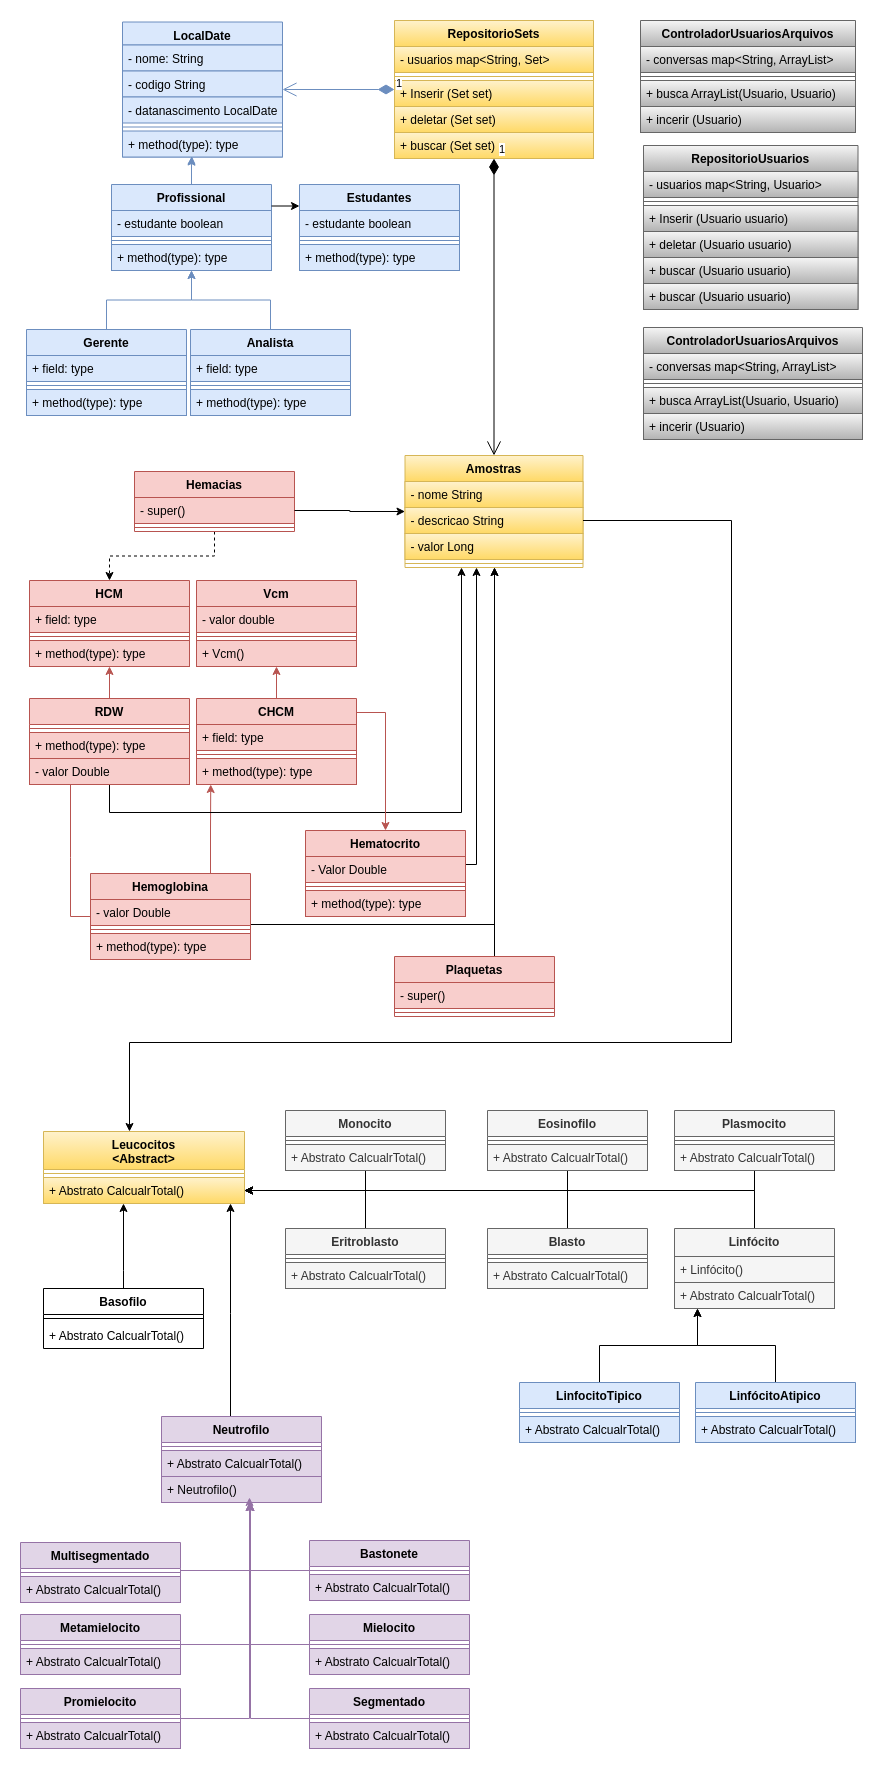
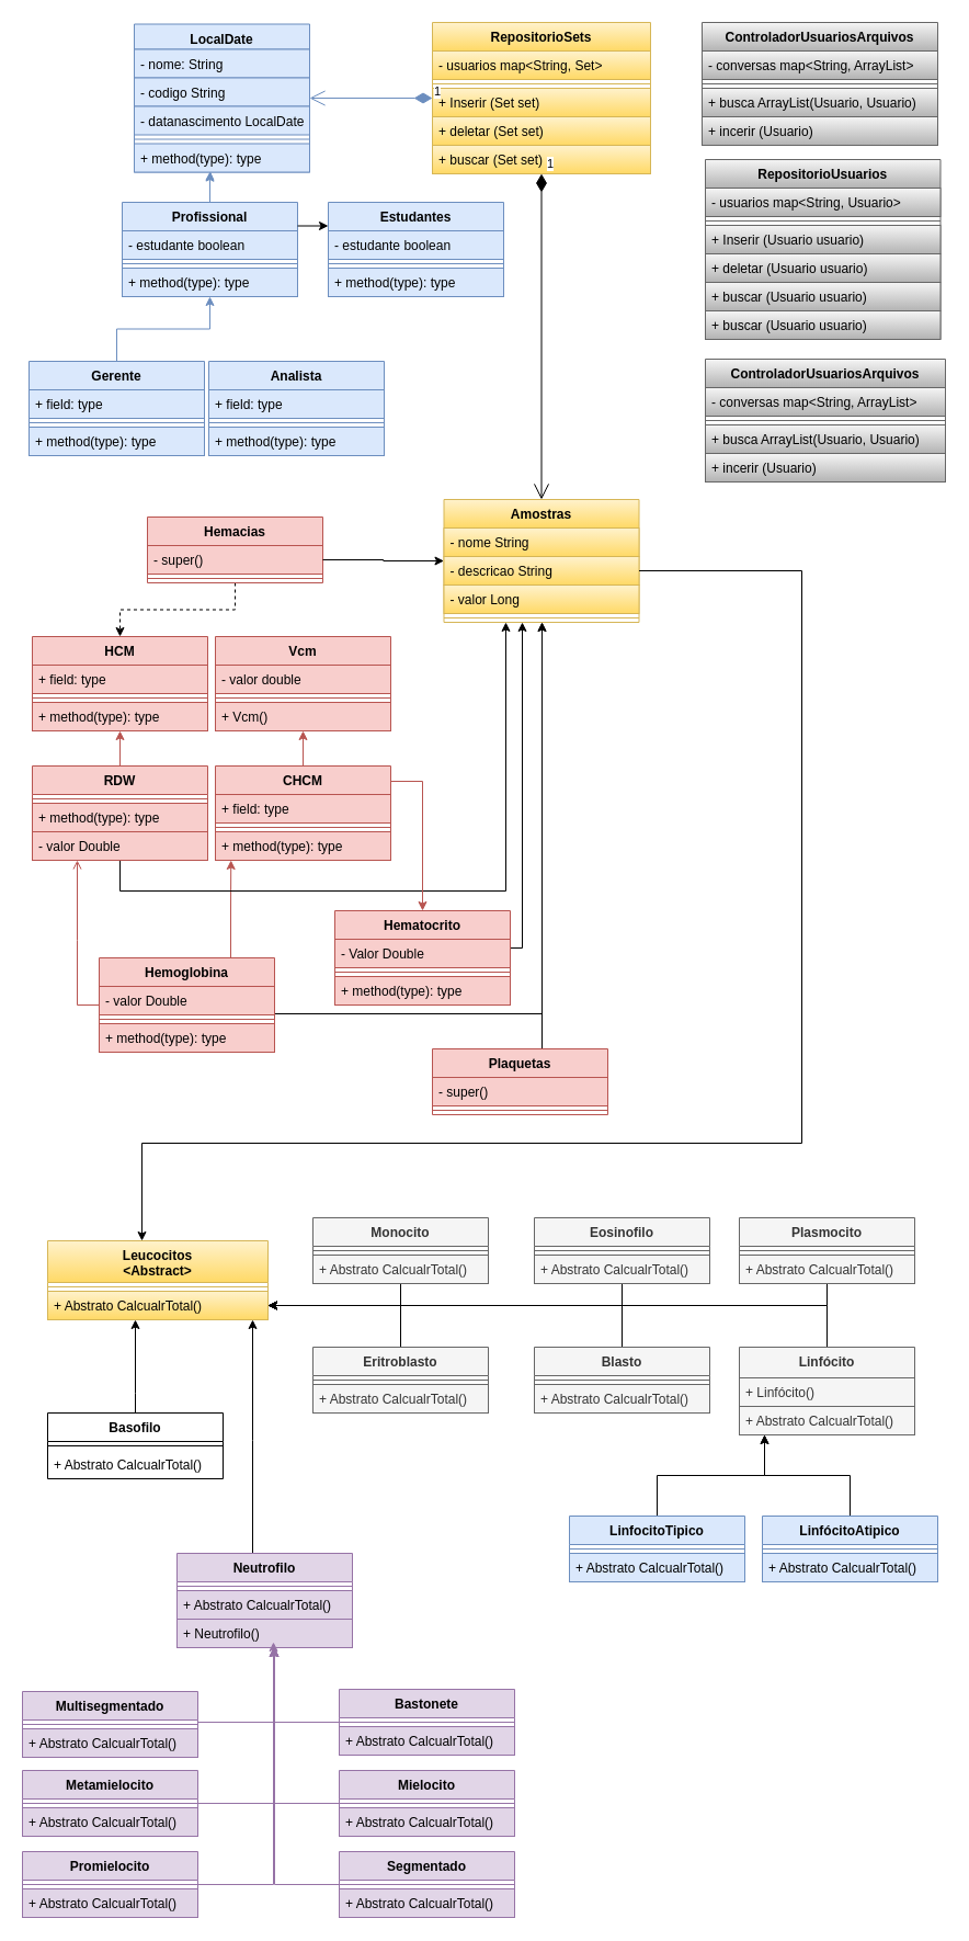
- <mxCell id="93" style="edgeStyle=orthogonalEdgeStyle;rounded=0;orthogonalLoop=1;jettySize=auto;html=1;fillColor=#dae8fc;strokeColor=#6c8ebf;" parent="1" source="94" target="153" edge="1"><mxGeometry relative="1" as="geometry" /></mxCell>
- <mxCell id="166" value="" style="edgeStyle=orthogonalEdgeStyle;rounded=0;orthogonalLoop=1;jettySize=auto;html=1;endArrow=none;fillColor=#f8cecc;strokeColor=#b85450;" edge="1" parent="1" source="134" target="162"><mxGeometry relative="1" as="geometry"><mxPoint x="667" y="1044" as="sourcePoint" /><mxPoint x="109" y="666" as="targetPoint" /><Array as="points"><mxPoint x="70" y="857" /><mxPoint x="70" y="857" /></Array></mxGeometry></mxCell>
+ <mxCell id="166" value="" style="edgeStyle=orthogonalEdgeStyle;rounded=0;orthogonalLoop=1;jettySize=auto;html=1;endArrow=open;fillColor=#f8cecc;strokeColor=#b85450;" edge="1" parent="1" source="134" target="162"><mxGeometry relative="1" as="geometry"><mxPoint x="667" y="1044" as="sourcePoint" /><mxPoint x="109" y="666" as="targetPoint" /><Array as="points"><mxPoint x="70" y="857" /><mxPoint x="70" y="857" /></Array></mxGeometry></mxCell>
